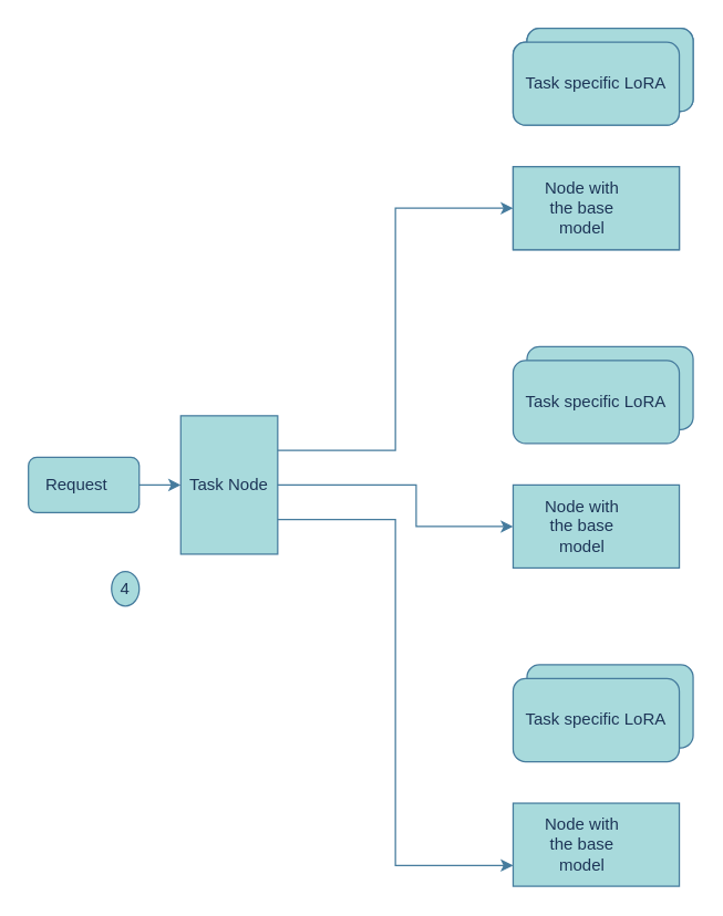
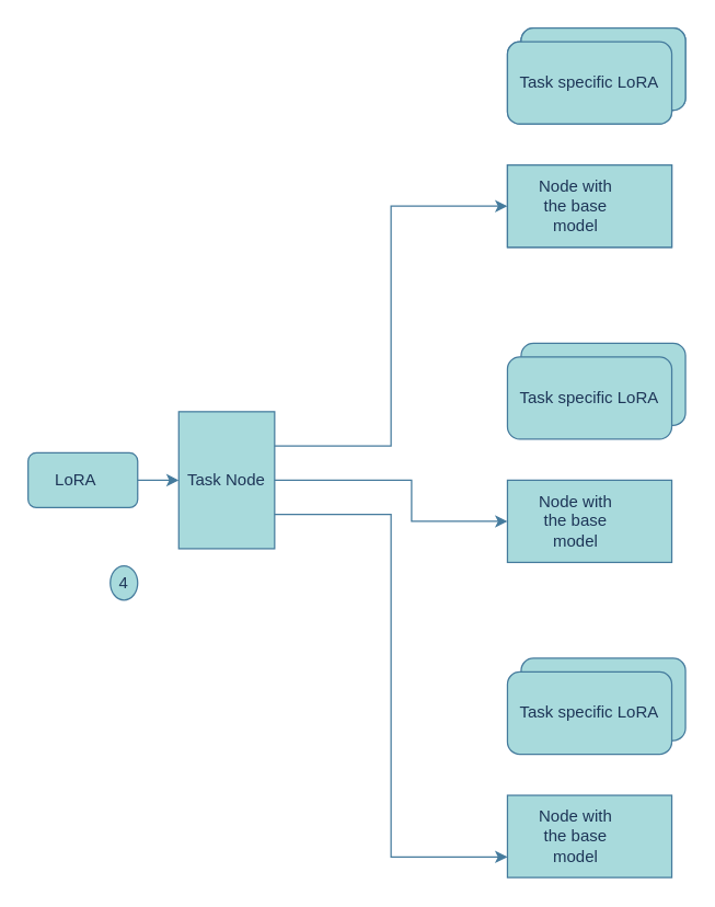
- <mxCell id="35" value="Request" style="text;html=1;align=center;verticalAlign=middle;whiteSpace=wrap;rounded=0;labelBackgroundColor=none;fontColor=#1D3557;" vertex="1" parent="32"><mxGeometry x="10" y="5" width="50" height="30" as="geometry" /></mxCell>
+ <mxCell id="35" value="LoRA" style="text;html=1;align=center;verticalAlign=middle;whiteSpace=wrap;rounded=0;labelBackgroundColor=none;fontColor=#1D3557;" vertex="1" parent="32"><mxGeometry x="10" y="5" width="50" height="30" as="geometry" /></mxCell>
